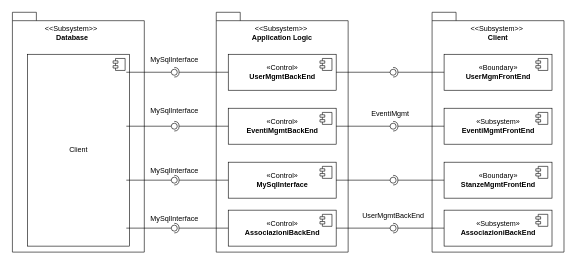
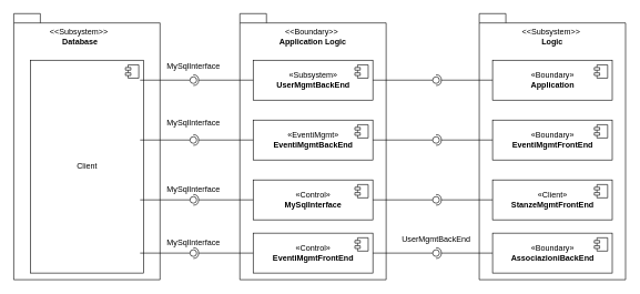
- <mxCell id="8" value="&amp;lt;&amp;lt;Subsystem&amp;gt;&amp;gt;&amp;nbsp;&lt;br&gt;&lt;b&gt;Application Logic&lt;/b&gt;" style="text;html=1;strokeColor=none;fillColor=none;align=center;verticalAlign=middle;whiteSpace=wrap;rounded=0;" parent="1" vertex="1"><mxGeometry x="360" y="40" width="220" height="30" as="geometry" /></mxCell>
+ <mxCell id="8" value="&amp;lt;&amp;lt;Boundary&amp;gt;&amp;gt;&amp;nbsp;&lt;br&gt;&lt;b&gt;Application Logic&lt;/b&gt;" style="text;html=1;strokeColor=none;fillColor=none;align=center;verticalAlign=middle;whiteSpace=wrap;rounded=0;" parent="1" vertex="1"><mxGeometry x="360" y="40" width="220" height="30" as="geometry" /></mxCell>
- <mxCell id="11" value="&amp;lt;&amp;lt;Subsystem&amp;gt;&amp;gt;&amp;nbsp;&lt;br&gt;&lt;b&gt;Client&lt;/b&gt;" style="text;html=1;strokeColor=none;fillColor=none;align=center;verticalAlign=middle;whiteSpace=wrap;rounded=0;" parent="1" vertex="1"><mxGeometry x="720" y="40" width="220" height="30" as="geometry" /></mxCell>
+ <mxCell id="11" value="&amp;lt;&amp;lt;Subsystem&amp;gt;&amp;gt;&amp;nbsp;&lt;br&gt;&lt;b&gt;Logic&lt;/b&gt;" style="text;html=1;strokeColor=none;fillColor=none;align=center;verticalAlign=middle;whiteSpace=wrap;rounded=0;" parent="1" vertex="1"><mxGeometry x="720" y="40" width="220" height="30" as="geometry" /></mxCell>
- <mxCell id="13" value="«Control»&lt;br&gt;&lt;b&gt;UserMgmtBackEnd&lt;/b&gt;" style="html=1;dropTarget=0;" parent="1" vertex="1"><mxGeometry x="380" y="90" width="180" height="60" as="geometry" /></mxCell>
+ <mxCell id="13" value="«Subsystem»&lt;br&gt;&lt;b&gt;UserMgmtBackEnd&lt;/b&gt;" style="html=1;dropTarget=0;" parent="1" vertex="1"><mxGeometry x="380" y="90" width="180" height="60" as="geometry" /></mxCell>
- <mxCell id="15" value="«Boundary»&lt;br&gt;&lt;b&gt;UserMgmFrontEnd&lt;/b&gt;" style="html=1;dropTarget=0;" parent="1" vertex="1"><mxGeometry x="740" y="90" width="180" height="60" as="geometry" /></mxCell>
+ <mxCell id="15" value="«Boundary»&lt;br&gt;&lt;b&gt;Application&lt;/b&gt;" style="html=1;dropTarget=0;" parent="1" vertex="1"><mxGeometry x="740" y="90" width="180" height="60" as="geometry" /></mxCell>
- <mxCell id="35" value="EventiMgmt" style="text;html=1;align=center;verticalAlign=middle;resizable=0;points=[];autosize=1;strokeColor=none;fillColor=none;" parent="1" vertex="1"><mxGeometry x="605" y="175" width="90" height="30" as="geometry" /></mxCell>
- <mxCell id="24" value="«Control»&lt;br&gt;&lt;b&gt;EventiMgmtBackEnd&lt;/b&gt;" style="html=1;dropTarget=0;" parent="1" vertex="1"><mxGeometry x="380" y="180" width="180" height="60" as="geometry" /></mxCell>
+ <mxCell id="24" value="«EventiMgmt»&lt;br&gt;&lt;b&gt;EventiMgmtBackEnd&lt;/b&gt;" style="html=1;dropTarget=0;" parent="1" vertex="1"><mxGeometry x="380" y="180" width="180" height="60" as="geometry" /></mxCell>
- <mxCell id="30" value="«Subsystem»&lt;br&gt;&lt;b&gt;EventiMgmtFrontEnd&lt;/b&gt;" style="html=1;dropTarget=0;" parent="1" vertex="1"><mxGeometry x="740" y="180" width="180" height="60" as="geometry" /></mxCell>
+ <mxCell id="30" value="«Boundary»&lt;br&gt;&lt;b&gt;EventiMgmtFrontEnd&lt;/b&gt;" style="html=1;dropTarget=0;" parent="1" vertex="1"><mxGeometry x="740" y="180" width="180" height="60" as="geometry" /></mxCell>
- <mxCell id="38" value="«Boundary»&lt;br&gt;&lt;b&gt;StanzeMgmtFrontEnd&lt;/b&gt;" style="html=1;dropTarget=0;" parent="1" vertex="1"><mxGeometry x="740" y="270" width="180" height="60" as="geometry" /></mxCell>
+ <mxCell id="38" value="«Client»&lt;br&gt;&lt;b&gt;StanzeMgmtFrontEnd&lt;/b&gt;" style="html=1;dropTarget=0;" parent="1" vertex="1"><mxGeometry x="740" y="270" width="180" height="60" as="geometry" /></mxCell>
- <mxCell id="48" value="«Control»&lt;br&gt;&lt;b&gt;AssociazioniBackEnd&lt;/b&gt;" style="html=1;dropTarget=0;" parent="1" vertex="1"><mxGeometry x="380" y="350" width="180" height="60" as="geometry" /></mxCell>
+ <mxCell id="48" value="«Control»&lt;br&gt;&lt;b&gt;EventiMgmtFrontEnd&lt;/b&gt;" style="html=1;dropTarget=0;" parent="1" vertex="1"><mxGeometry x="380" y="350" width="180" height="60" as="geometry" /></mxCell>
- <mxCell id="50" value="«Subsystem»&lt;br&gt;&lt;b&gt;AssociazioniBackEnd&lt;/b&gt;" style="html=1;dropTarget=0;" parent="1" vertex="1"><mxGeometry x="740" y="350" width="180" height="60" as="geometry" /></mxCell>
+ <mxCell id="50" value="«Boundary»&lt;br&gt;&lt;b&gt;AssociazioniBackEnd&lt;/b&gt;" style="html=1;dropTarget=0;" parent="1" vertex="1"><mxGeometry x="740" y="350" width="180" height="60" as="geometry" /></mxCell>
